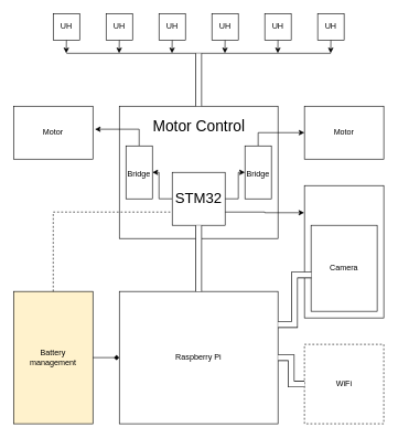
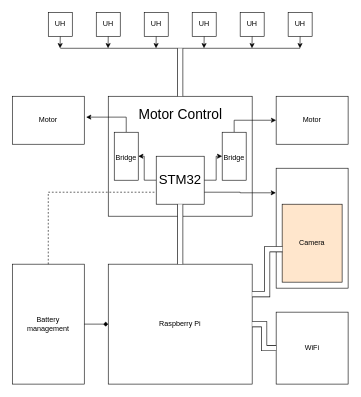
- <mxCell id="7" value="Camera" style="rounded=0;whiteSpace=wrap;html=1;" vertex="1" parent="1"><mxGeometry x="470" y="340" width="100" height="130" as="geometry" /></mxCell>
+ <mxCell id="7" value="Camera" style="rounded=0;whiteSpace=wrap;html=1;fillColor=#ffe6cc;" vertex="1" parent="1"><mxGeometry x="470" y="340" width="100" height="130" as="geometry" /></mxCell>
- <mxCell id="2" value="&lt;div&gt;Battery &lt;br&gt;&lt;/div&gt;&lt;div&gt;management&lt;/div&gt;" style="rounded=0;whiteSpace=wrap;html=1;fillColor=#fff2cc;" vertex="1" parent="1"><mxGeometry x="20" y="440" width="120" height="200" as="geometry" /></mxCell>
+ <mxCell id="2" value="&lt;div&gt;Battery &lt;br&gt;&lt;/div&gt;&lt;div&gt;management&lt;/div&gt;" style="rounded=0;whiteSpace=wrap;html=1;" vertex="1" parent="1"><mxGeometry x="20" y="440" width="120" height="200" as="geometry" /></mxCell>
- <mxCell id="5" value="&lt;div&gt;WiFi&lt;/div&gt;" style="whiteSpace=wrap;html=1;aspect=fixed;dashed=1;" vertex="1" parent="1"><mxGeometry x="460" y="520" width="120" height="120" as="geometry" /></mxCell>
+ <mxCell id="5" value="&lt;div&gt;WiFi&lt;/div&gt;" style="whiteSpace=wrap;html=1;aspect=fixed;" vertex="1" parent="1"><mxGeometry x="460" y="520" width="120" height="120" as="geometry" /></mxCell>
